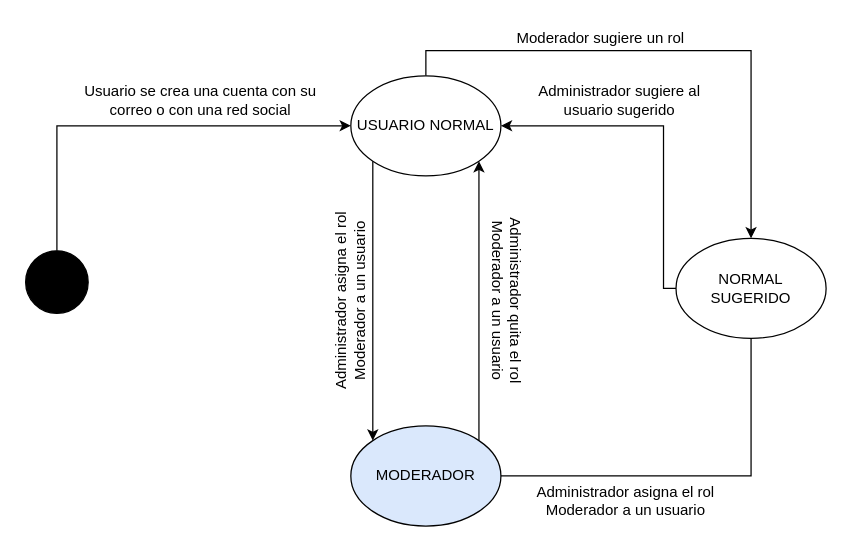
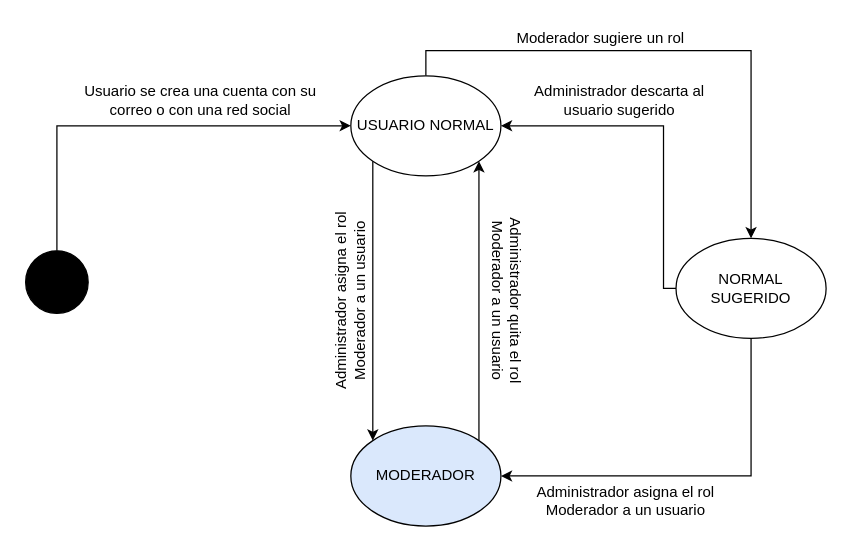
- <mxCell id="17" value="Administrador sugiere al usuario sugerido" style="text;html=1;strokeColor=none;fillColor=none;align=center;verticalAlign=middle;whiteSpace=wrap;rounded=0;" vertex="1" parent="1"><mxGeometry x="420" y="70" width="150" height="20" as="geometry" /></mxCell>
+ <mxCell id="17" value="Administrador descarta al usuario sugerido" style="text;html=1;strokeColor=none;fillColor=none;align=center;verticalAlign=middle;whiteSpace=wrap;rounded=0;" vertex="1" parent="1"><mxGeometry x="420" y="70" width="150" height="20" as="geometry" /></mxCell>
- <mxCell id="11" style="edgeStyle=orthogonalEdgeStyle;rounded=0;orthogonalLoop=1;jettySize=auto;html=1;exitX=0.5;exitY=1;exitDx=0;exitDy=0;entryX=1;entryY=0.5;entryDx=0;entryDy=0;endArrow=none;" edge="1" parent="1" source="13" target="3"><mxGeometry relative="1" as="geometry" /></mxCell>
+ <mxCell id="11" style="edgeStyle=orthogonalEdgeStyle;rounded=0;orthogonalLoop=1;jettySize=auto;html=1;exitX=0.5;exitY=1;exitDx=0;exitDy=0;entryX=1;entryY=0.5;entryDx=0;entryDy=0;" edge="1" parent="1" source="13" target="3"><mxGeometry relative="1" as="geometry" /></mxCell>
